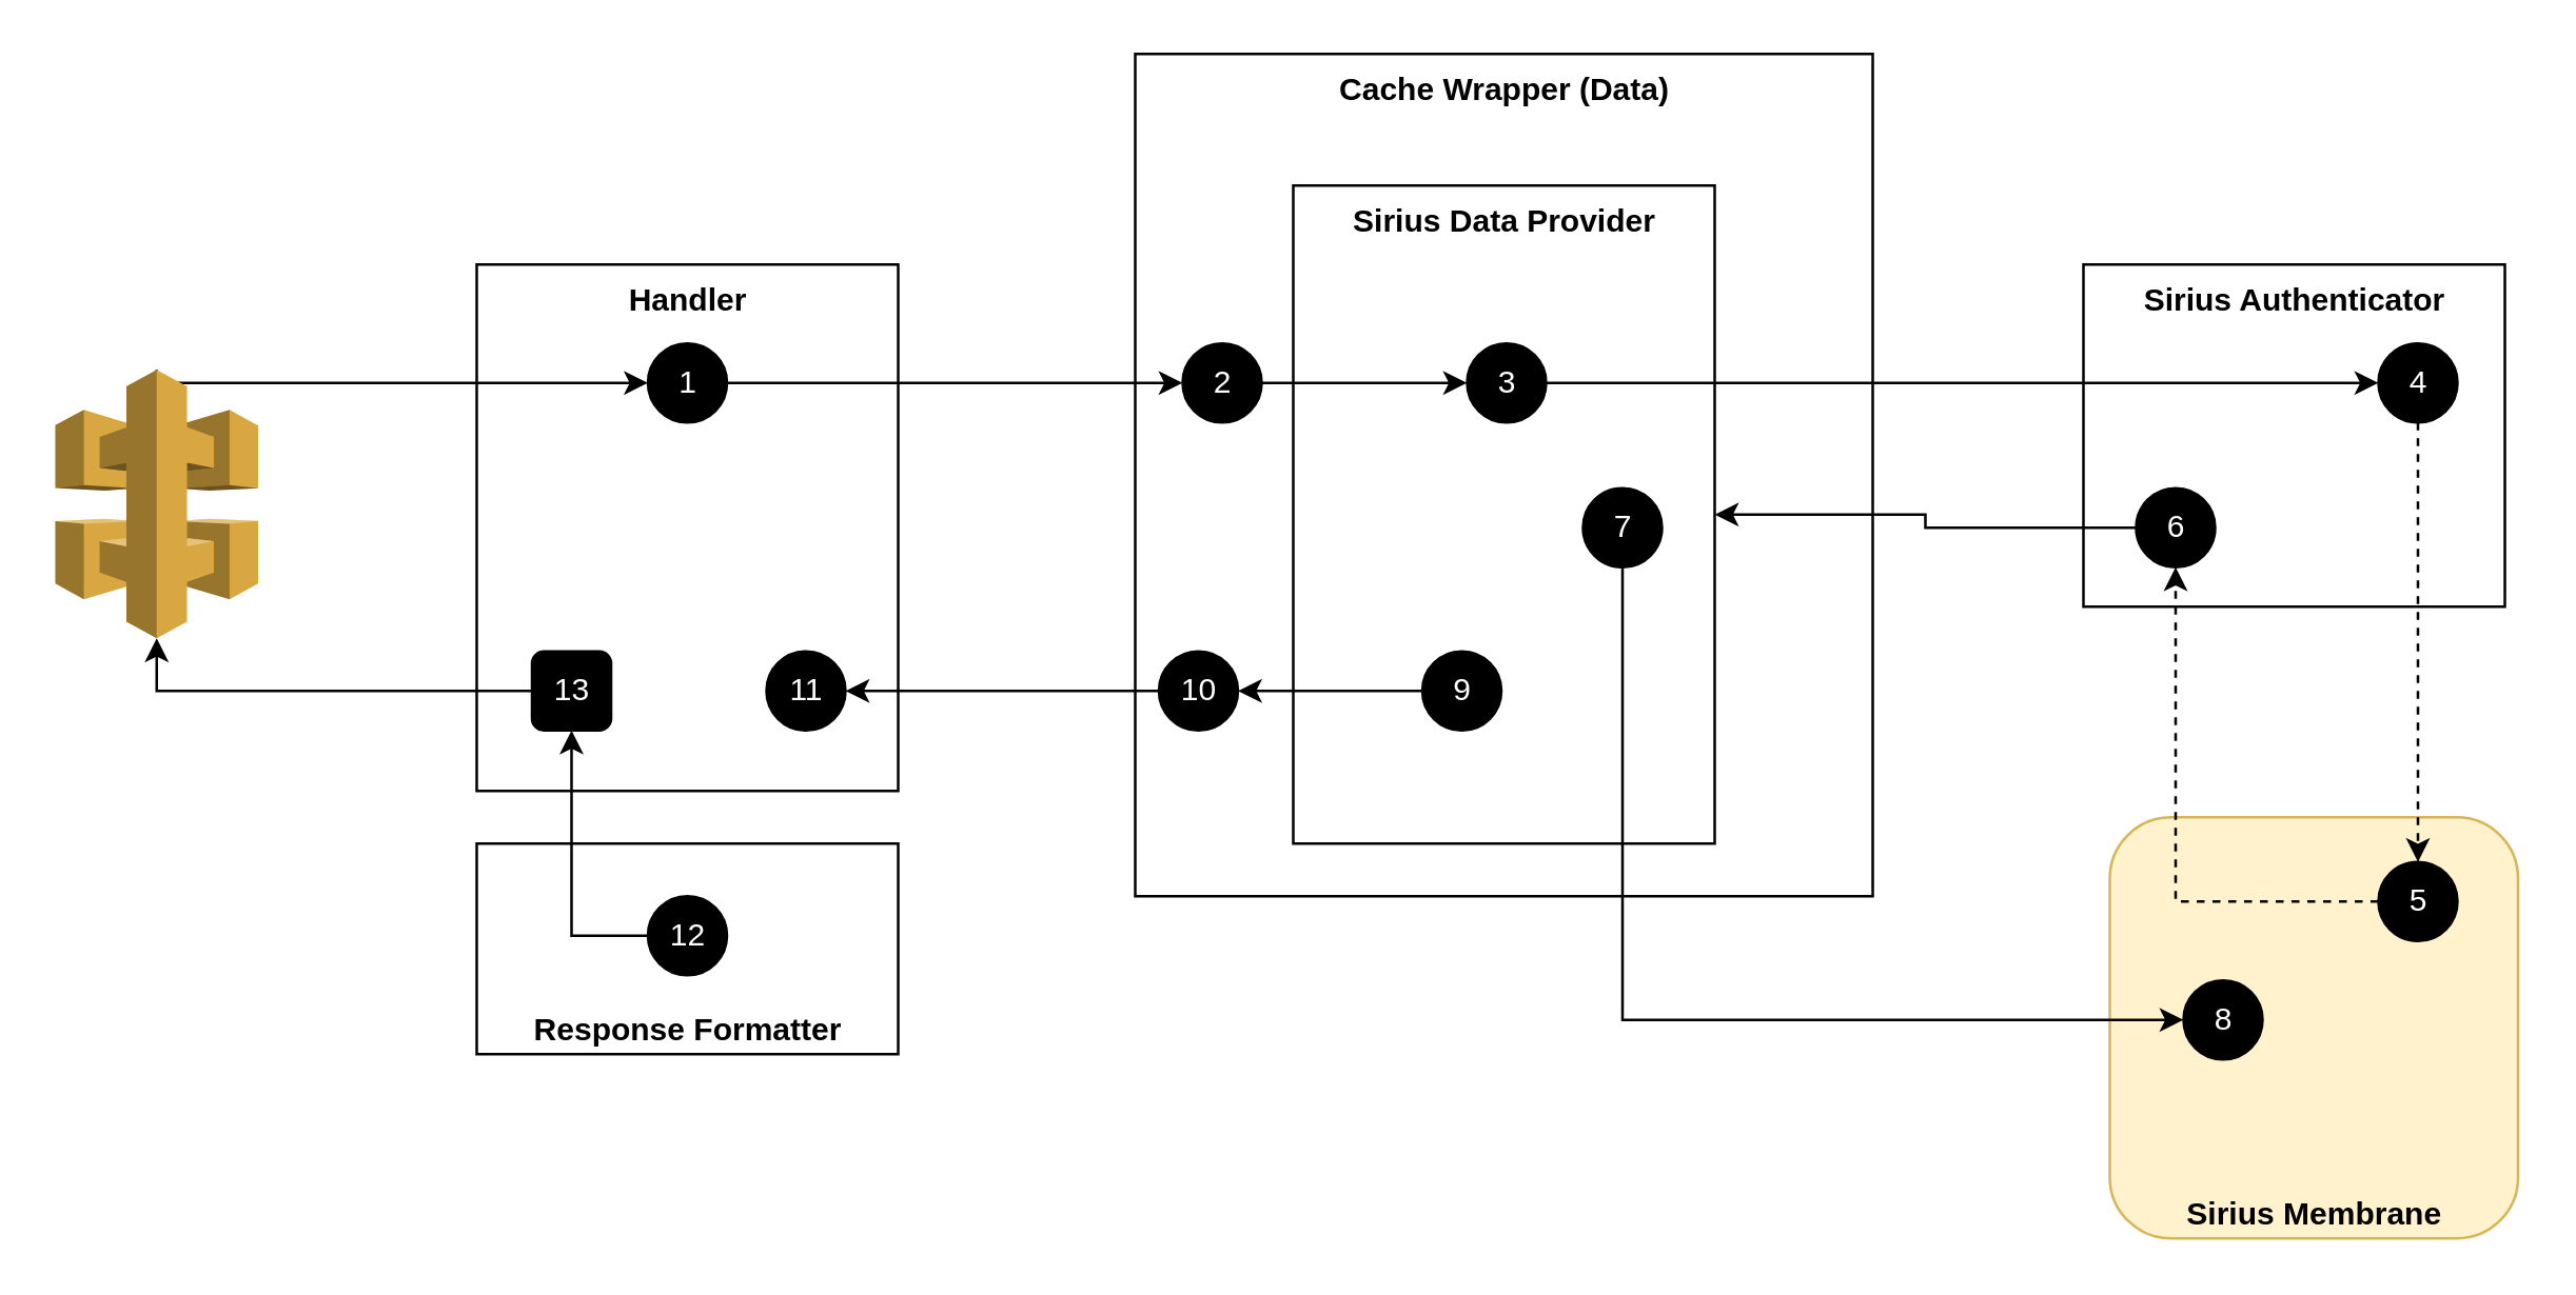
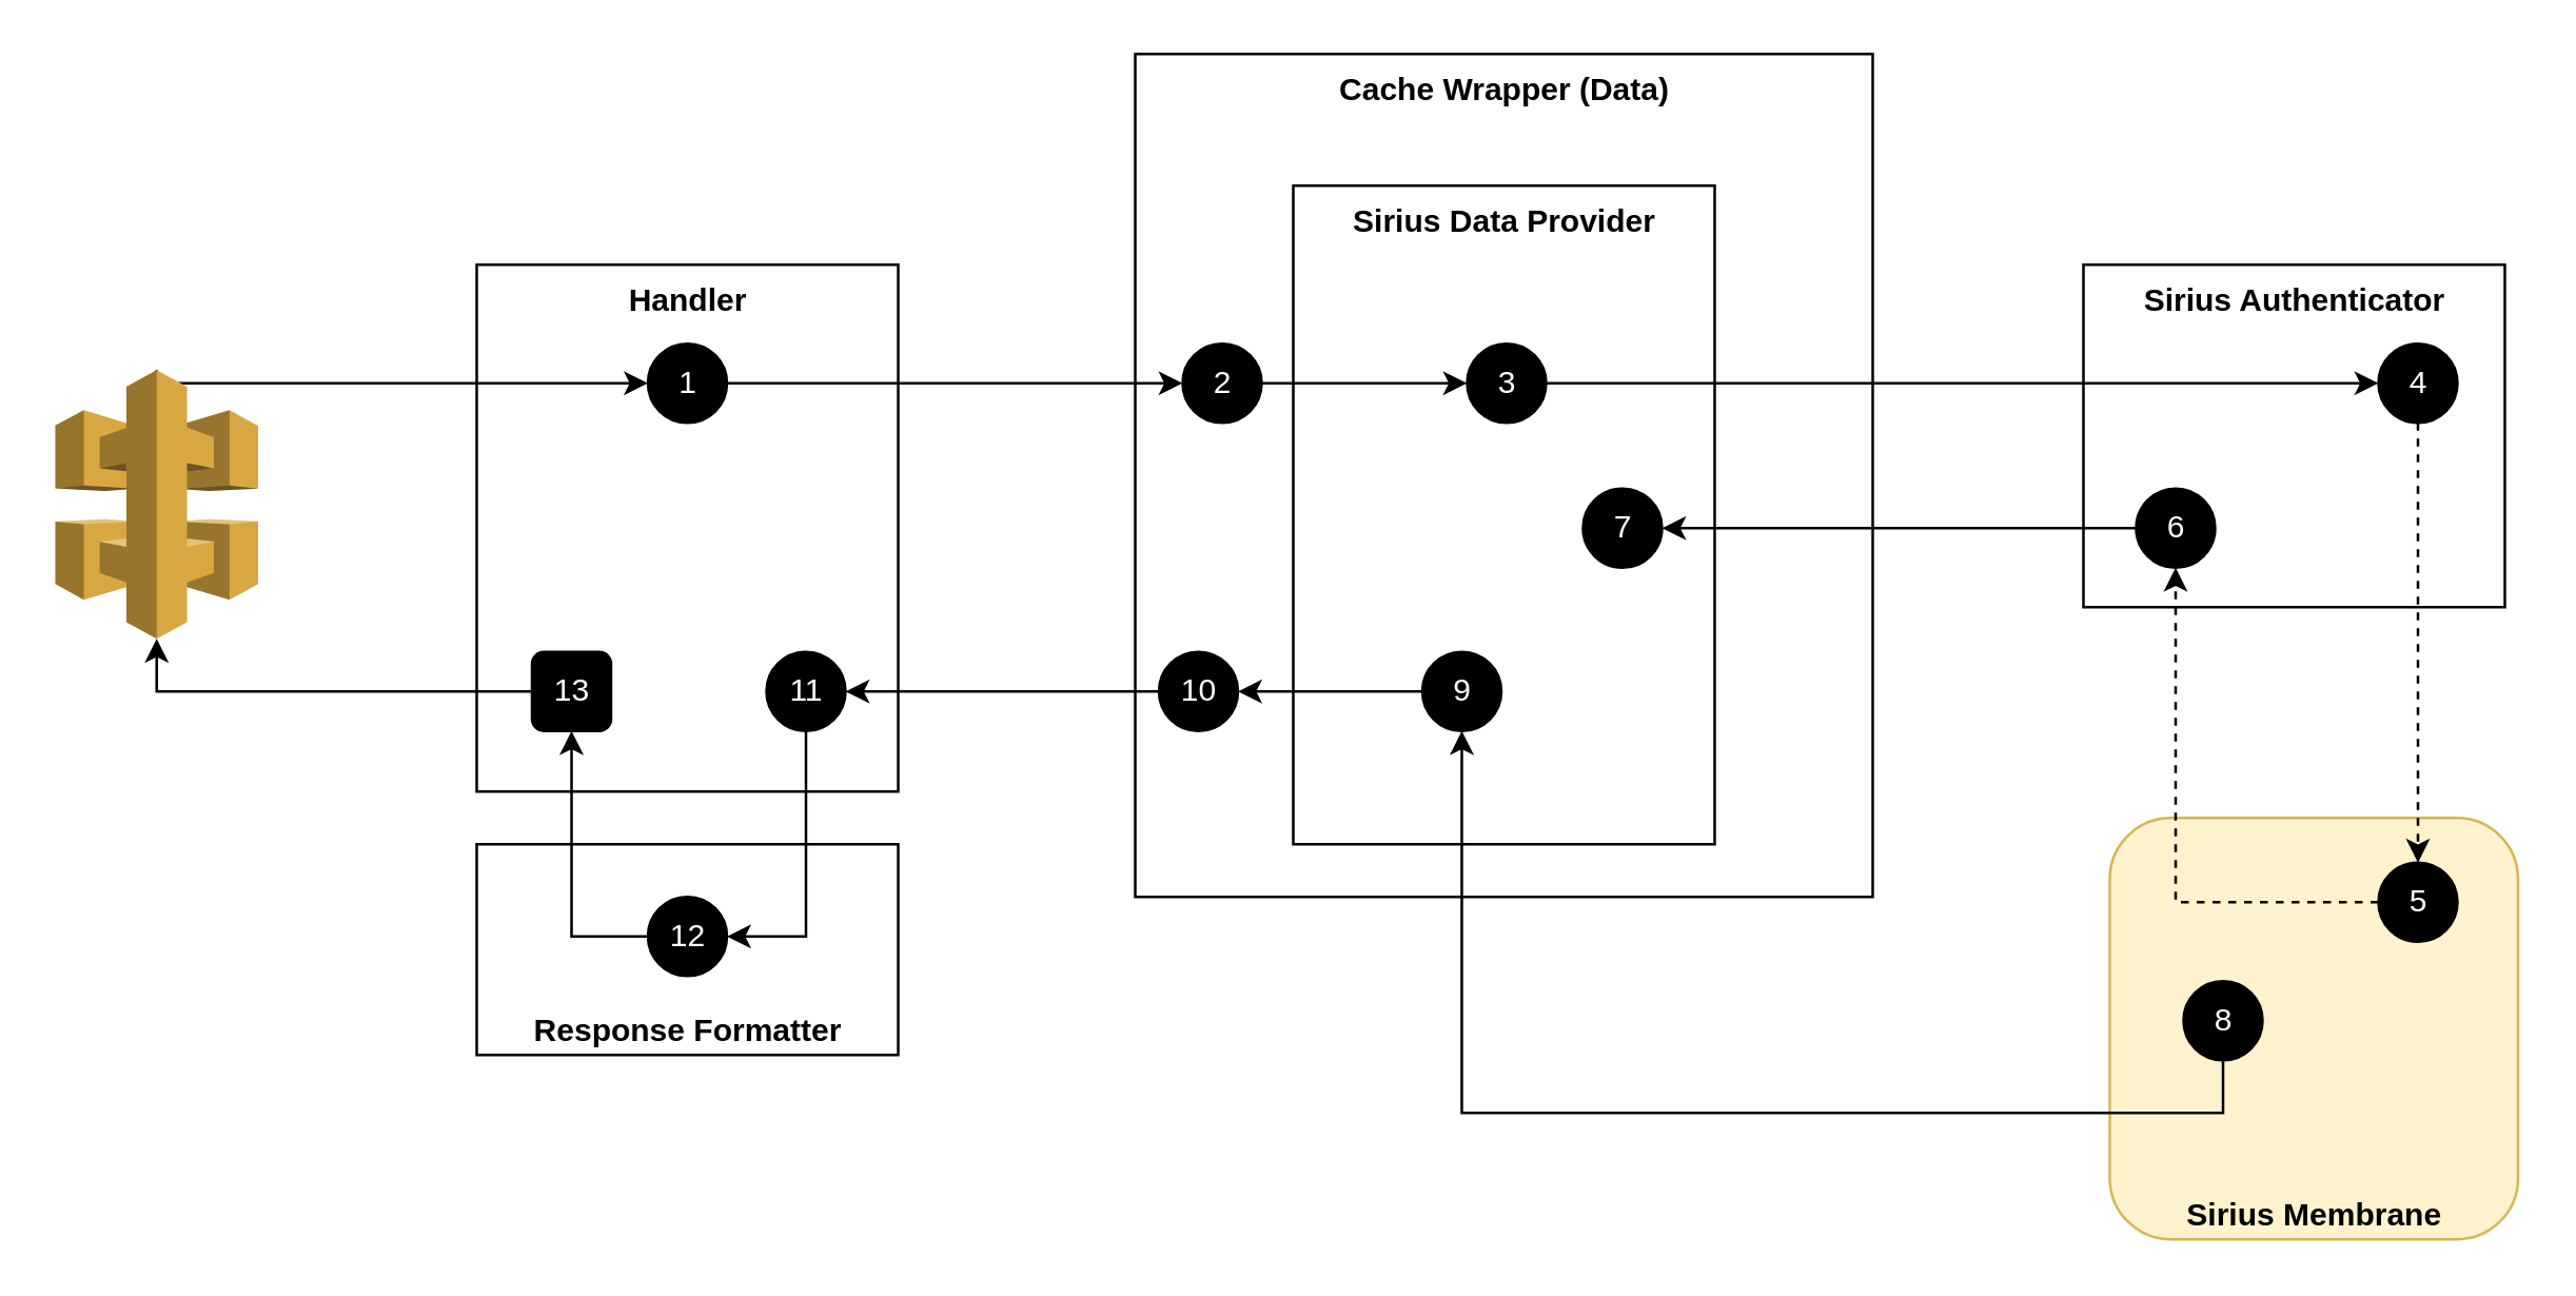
- <mxCell id="33" style="edgeStyle=orthogonalEdgeStyle;rounded=0;orthogonalLoop=1;jettySize=auto;html=1;exitX=0;exitY=0.5;exitDx=0;exitDy=0;" parent="1" source="34" target="5" edge="1"><mxGeometry relative="1" as="geometry" /></mxCell>
+ <mxCell id="33" style="edgeStyle=orthogonalEdgeStyle;rounded=0;orthogonalLoop=1;jettySize=auto;html=1;exitX=0;exitY=0.5;exitDx=0;exitDy=0;entryX=1;entryY=0.5;entryDx=0;entryDy=0;" parent="1" source="34" target="18" edge="1"><mxGeometry relative="1" as="geometry" /></mxCell>
+ <mxCell id="35" style="edgeStyle=orthogonalEdgeStyle;rounded=0;orthogonalLoop=1;jettySize=auto;html=1;exitX=0.5;exitY=1;exitDx=0;exitDy=0;entryX=1;entryY=0.5;entryDx=0;entryDy=0;" parent="1" source="25" target="28" edge="1"><mxGeometry relative="1" as="geometry" /></mxCell>
- <mxCell id="17" style="edgeStyle=orthogonalEdgeStyle;rounded=0;orthogonalLoop=1;jettySize=auto;html=1;exitX=0.5;exitY=1;exitDx=0;exitDy=0;entryX=0;entryY=0.5;entryDx=0;entryDy=0;" parent="1" source="18" target="20" edge="1"><mxGeometry relative="1" as="geometry" /></mxCell>
+ <mxCell id="19" style="edgeStyle=orthogonalEdgeStyle;rounded=0;orthogonalLoop=1;jettySize=auto;html=1;exitX=0.5;exitY=1;exitDx=0;exitDy=0;entryX=0.5;entryY=1;entryDx=0;entryDy=0;" parent="1" source="20" target="22" edge="1"><mxGeometry relative="1" as="geometry" /></mxCell>
